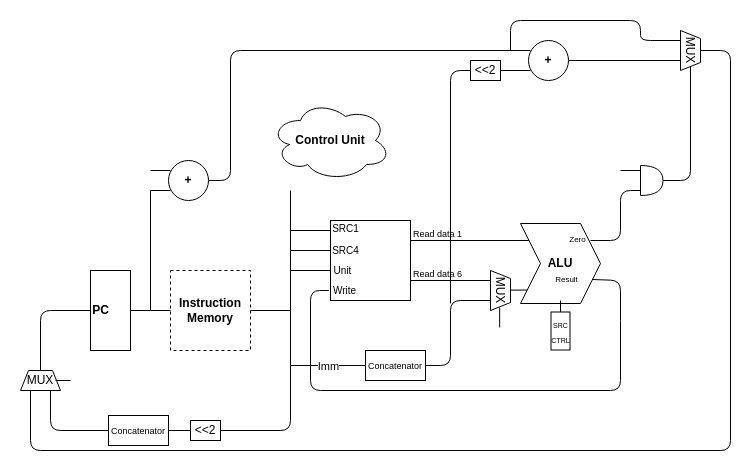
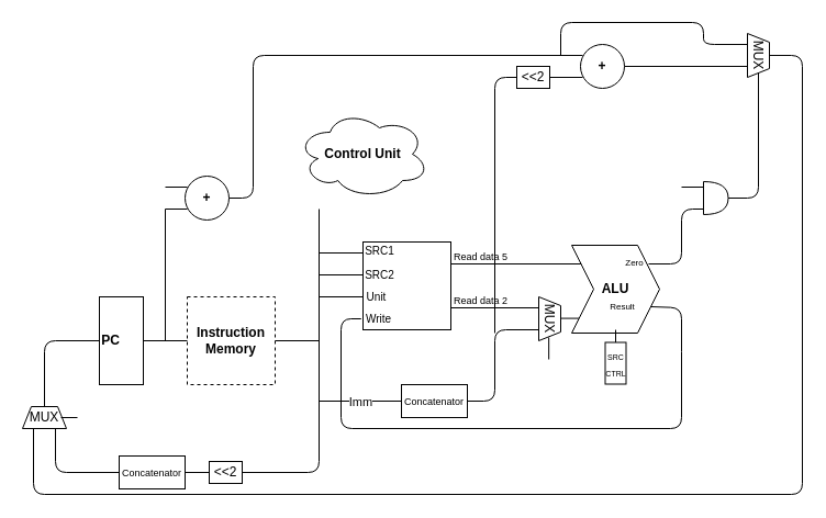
- <mxCell id="28" value="&lt;font style=&quot;font-size: 9px&quot;&gt;Read data 1&lt;/font&gt;" style="text;html=1;align=center;verticalAlign=middle;resizable=0;points=[];autosize=1;" vertex="1" parent="1"><mxGeometry x="407" y="223" width="60" height="20" as="geometry" /></mxCell>
+ <mxCell id="28" value="&lt;font style=&quot;font-size: 9px&quot;&gt;Read data 5&lt;/font&gt;" style="text;html=1;align=center;verticalAlign=middle;resizable=0;points=[];autosize=1;" vertex="1" parent="1"><mxGeometry x="407" y="223" width="60" height="20" as="geometry" /></mxCell>
- <mxCell id="21" value="&lt;font style=&quot;font-size: 10px&quot;&gt;SRC4&lt;/font&gt;" style="text;html=1;align=center;verticalAlign=middle;resizable=0;points=[];autosize=1;" vertex="1" parent="1"><mxGeometry x="325" y="240" width="40" height="20" as="geometry" /></mxCell>
+ <mxCell id="21" value="&lt;font style=&quot;font-size: 10px&quot;&gt;SRC2&lt;/font&gt;" style="text;html=1;align=center;verticalAlign=middle;resizable=0;points=[];autosize=1;" vertex="1" parent="1"><mxGeometry x="325" y="240" width="40" height="20" as="geometry" /></mxCell>
- <mxCell id="27" value="&lt;font style=&quot;font-size: 9px&quot;&gt;Read data 6&lt;/font&gt;" style="text;html=1;align=center;verticalAlign=middle;resizable=0;points=[];autosize=1;" vertex="1" parent="1"><mxGeometry x="407" y="263" width="60" height="20" as="geometry" /></mxCell>
+ <mxCell id="27" value="&lt;font style=&quot;font-size: 9px&quot;&gt;Read data 2&lt;/font&gt;" style="text;html=1;align=center;verticalAlign=middle;resizable=0;points=[];autosize=1;" vertex="1" parent="1"><mxGeometry x="407" y="263" width="60" height="20" as="geometry" /></mxCell>
